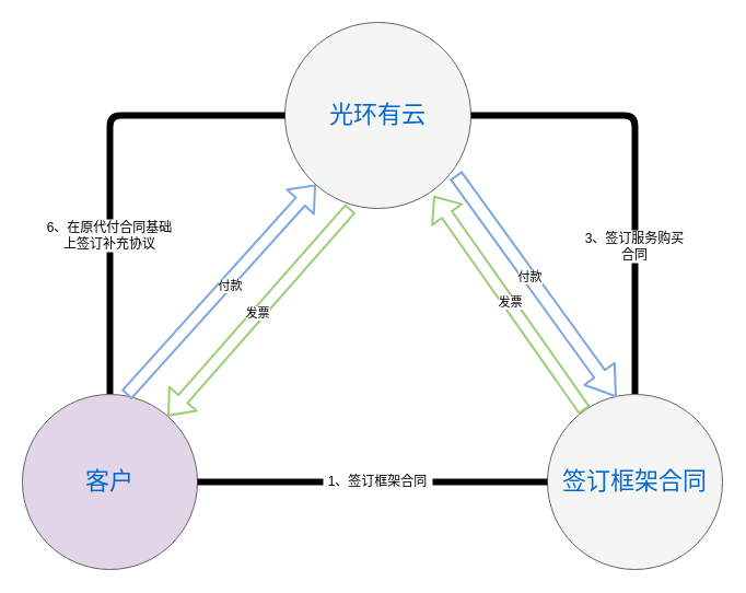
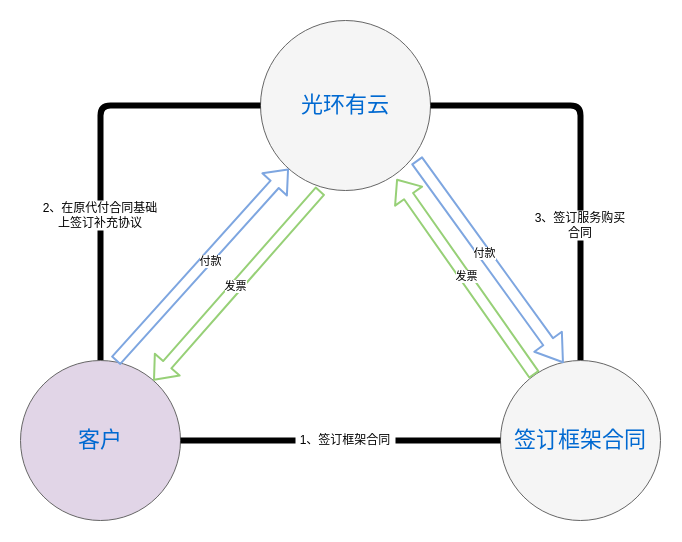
- <mxCell id="16" value="6、在原代付合同基础上签订补充协议" style="text;html=1;strokeColor=none;fillColor=none;align=center;verticalAlign=middle;whiteSpace=wrap;rounded=0;" vertex="1" parent="1"><mxGeometry x="40" y="200" width="120" height="30" as="geometry" /></mxCell>
+ <mxCell id="16" value="2、在原代付合同基础上签订补充协议" style="text;html=1;strokeColor=none;fillColor=none;align=center;verticalAlign=middle;whiteSpace=wrap;rounded=0;" vertex="1" parent="1"><mxGeometry x="40" y="200" width="120" height="30" as="geometry" /></mxCell>
